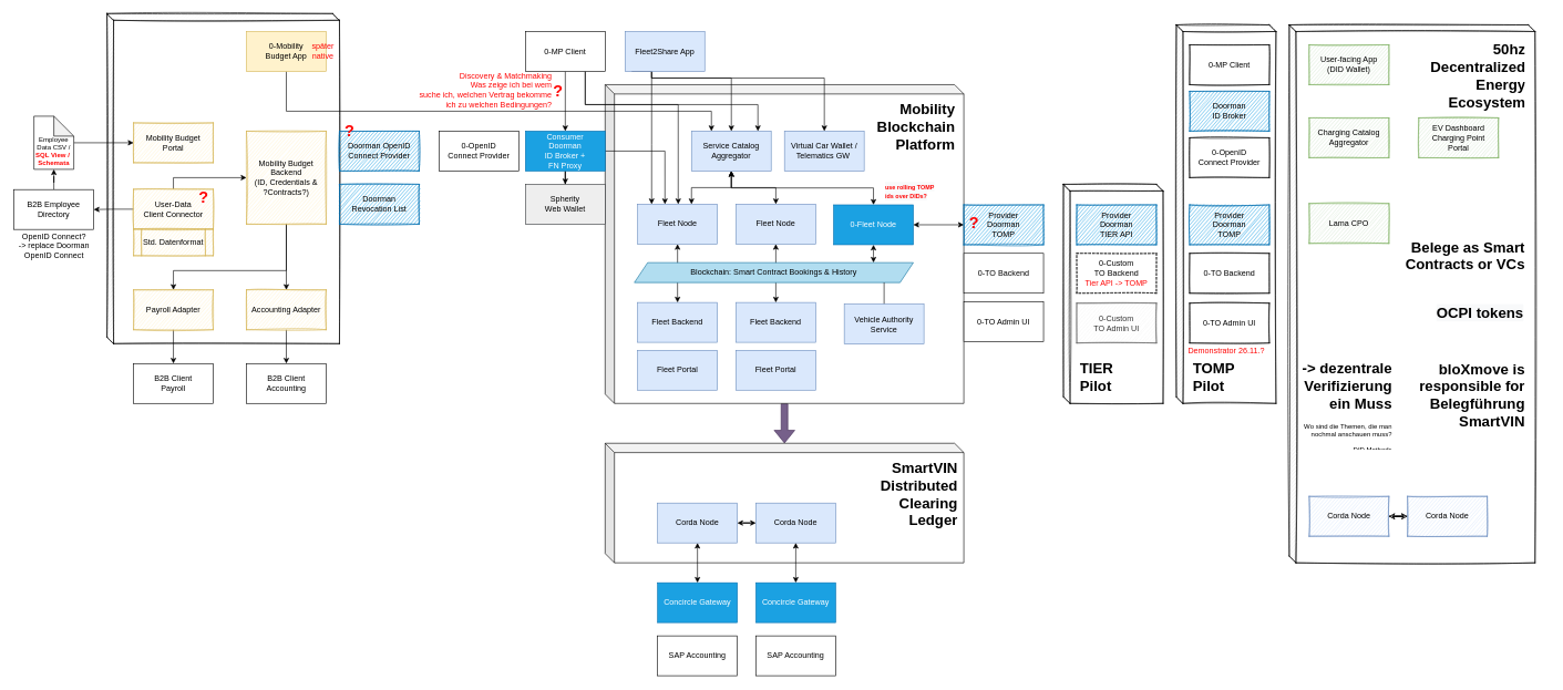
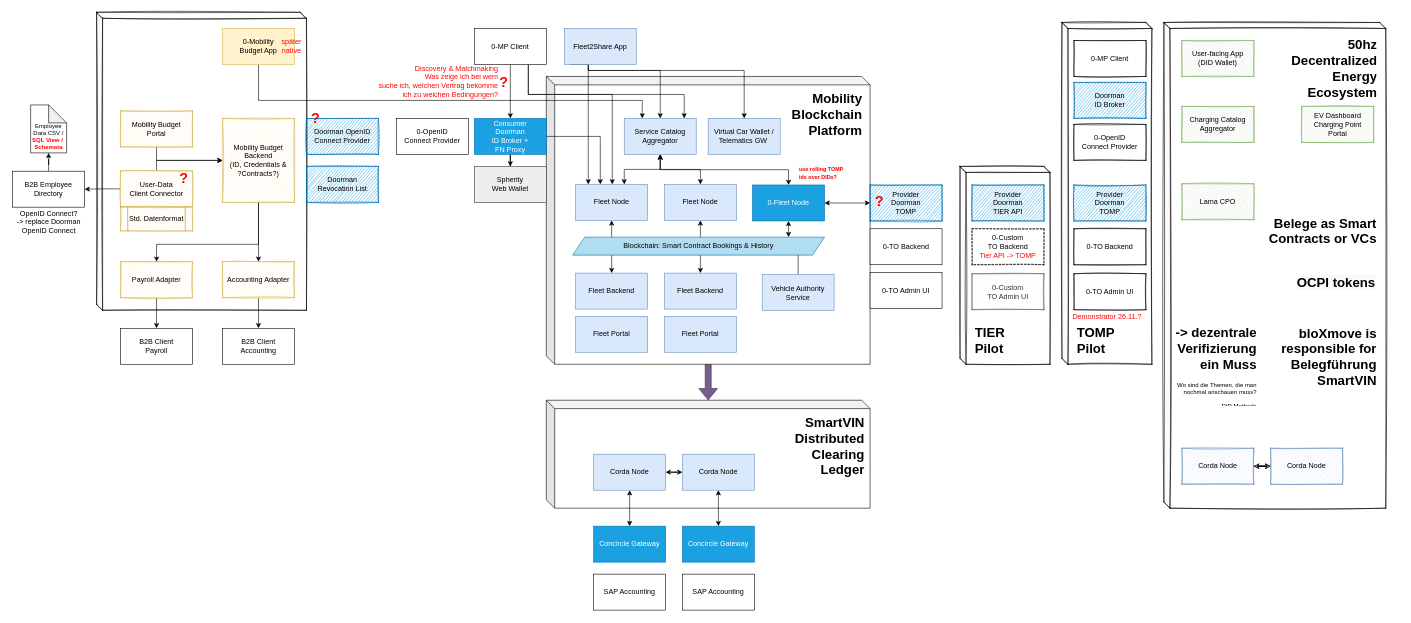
- <mxCell id="91" value="EV Dashboard Charging Point &lt;br&gt;Portal" style="rounded=0;whiteSpace=wrap;html=1;sketch=1;fillColor=#d5e8d4;strokeColor=#82b366;" parent="1" vertex="1"><mxGeometry x="2135" y="177" width="120" height="60" as="geometry" /></mxCell>
+ <mxCell id="91" value="EV Dashboard Charging Point &lt;br&gt;Portal" style="rounded=0;whiteSpace=wrap;html=1;sketch=1;fillColor=#d5e8d4;strokeColor=#82b366;" parent="1" vertex="1"><mxGeometry x="2170" y="177" width="120" height="60" as="geometry" /></mxCell>
- <mxCell id="67" style="edgeStyle=orthogonalEdgeStyle;rounded=0;orthogonalLoop=1;jettySize=auto;html=1;fontSize=10;startArrow=none;startFill=0;strokeWidth=1;" parent="1" source="68" target="56" edge="1"><mxGeometry relative="1" as="geometry" /></mxCell>
+ <mxCell id="55" style="edgeStyle=orthogonalEdgeStyle;rounded=0;orthogonalLoop=1;jettySize=auto;html=1;entryX=0;entryY=0.5;entryDx=0;entryDy=0;fontSize=10;startArrow=none;startFill=0;strokeWidth=1;" parent="1" source="56" target="63" edge="1"><mxGeometry relative="1" as="geometry"><Array as="points"><mxPoint x="260" y="267" /></Array></mxGeometry></mxCell>
